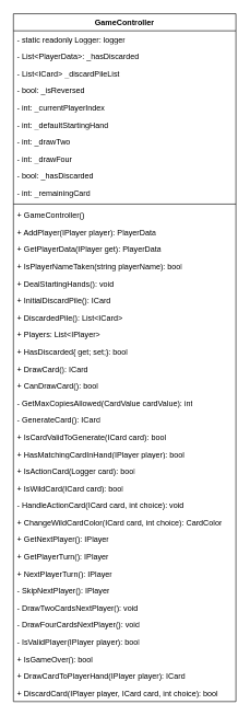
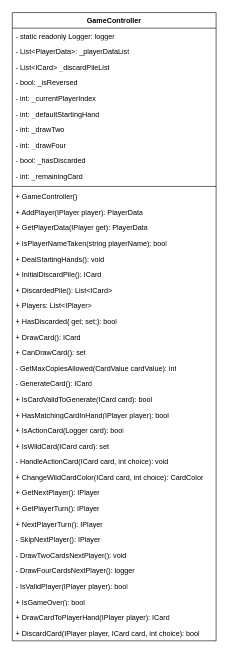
- <mxCell id="4" value="-&amp;nbsp;List&amp;lt;PlayerData&amp;gt;: _hasDiscarded" style="text;strokeColor=none;fillColor=none;align=left;verticalAlign=top;spacingLeft=4;spacingRight=4;overflow=hidden;rotatable=0;points=[[0,0.5],[1,0.5]];portConstraint=eastwest;whiteSpace=wrap;html=1;" vertex="1" parent="2"><mxGeometry y="52" width="340" height="26" as="geometry" /></mxCell>
+ <mxCell id="4" value="-&amp;nbsp;List&amp;lt;PlayerData&amp;gt;: _playerDataList" style="text;strokeColor=none;fillColor=none;align=left;verticalAlign=top;spacingLeft=4;spacingRight=4;overflow=hidden;rotatable=0;points=[[0,0.5],[1,0.5]];portConstraint=eastwest;whiteSpace=wrap;html=1;" vertex="1" parent="2"><mxGeometry y="52" width="340" height="26" as="geometry" /></mxCell>
- <mxCell id="24" value="+ CanDrawCard(): bool" style="text;strokeColor=none;fillColor=none;align=left;verticalAlign=top;spacingLeft=4;spacingRight=4;overflow=hidden;rotatable=0;points=[[0,0.5],[1,0.5]];portConstraint=eastwest;whiteSpace=wrap;html=1;" vertex="1" parent="2"><mxGeometry y="554" width="340" height="26" as="geometry" /></mxCell>
+ <mxCell id="24" value="+ CanDrawCard(): set" style="text;strokeColor=none;fillColor=none;align=left;verticalAlign=top;spacingLeft=4;spacingRight=4;overflow=hidden;rotatable=0;points=[[0,0.5],[1,0.5]];portConstraint=eastwest;whiteSpace=wrap;html=1;" vertex="1" parent="2"><mxGeometry y="554" width="340" height="26" as="geometry" /></mxCell>
- <mxCell id="30" value="+ IsWildCard(ICard card): bool" style="text;strokeColor=none;fillColor=none;align=left;verticalAlign=top;spacingLeft=4;spacingRight=4;overflow=hidden;rotatable=0;points=[[0,0.5],[1,0.5]];portConstraint=eastwest;whiteSpace=wrap;html=1;" vertex="1" parent="2"><mxGeometry y="710" width="340" height="26" as="geometry" /></mxCell>
+ <mxCell id="30" value="+ IsWildCard(ICard card): set" style="text;strokeColor=none;fillColor=none;align=left;verticalAlign=top;spacingLeft=4;spacingRight=4;overflow=hidden;rotatable=0;points=[[0,0.5],[1,0.5]];portConstraint=eastwest;whiteSpace=wrap;html=1;" vertex="1" parent="2"><mxGeometry y="710" width="340" height="26" as="geometry" /></mxCell>
- <mxCell id="38" value="-&amp;nbsp;DrawFourCardsNextPlayer(): void" style="text;strokeColor=none;fillColor=none;align=left;verticalAlign=top;spacingLeft=4;spacingRight=4;overflow=hidden;rotatable=0;points=[[0,0.5],[1,0.5]];portConstraint=eastwest;whiteSpace=wrap;html=1;" vertex="1" parent="2"><mxGeometry y="918" width="340" height="26" as="geometry" /></mxCell>
+ <mxCell id="38" value="-&amp;nbsp;DrawFourCardsNextPlayer(): logger" style="text;strokeColor=none;fillColor=none;align=left;verticalAlign=top;spacingLeft=4;spacingRight=4;overflow=hidden;rotatable=0;points=[[0,0.5],[1,0.5]];portConstraint=eastwest;whiteSpace=wrap;html=1;" vertex="1" parent="2"><mxGeometry y="918" width="340" height="26" as="geometry" /></mxCell>
